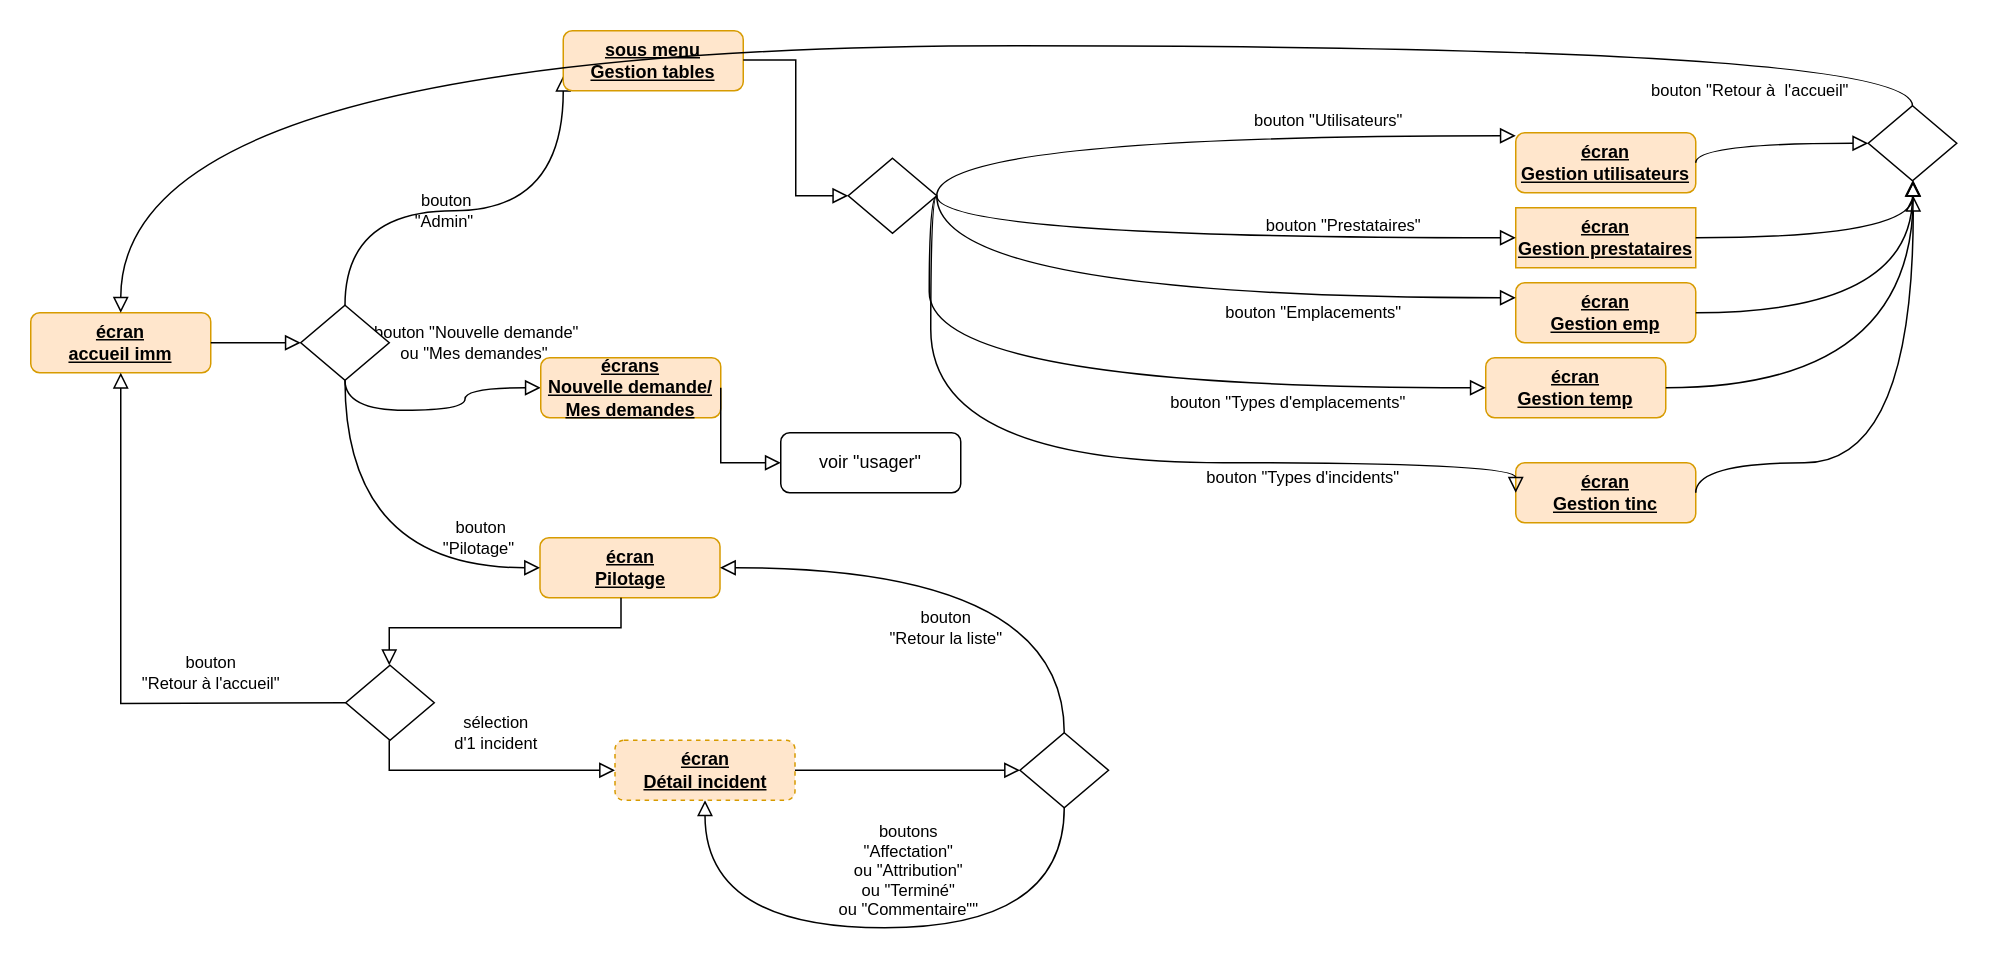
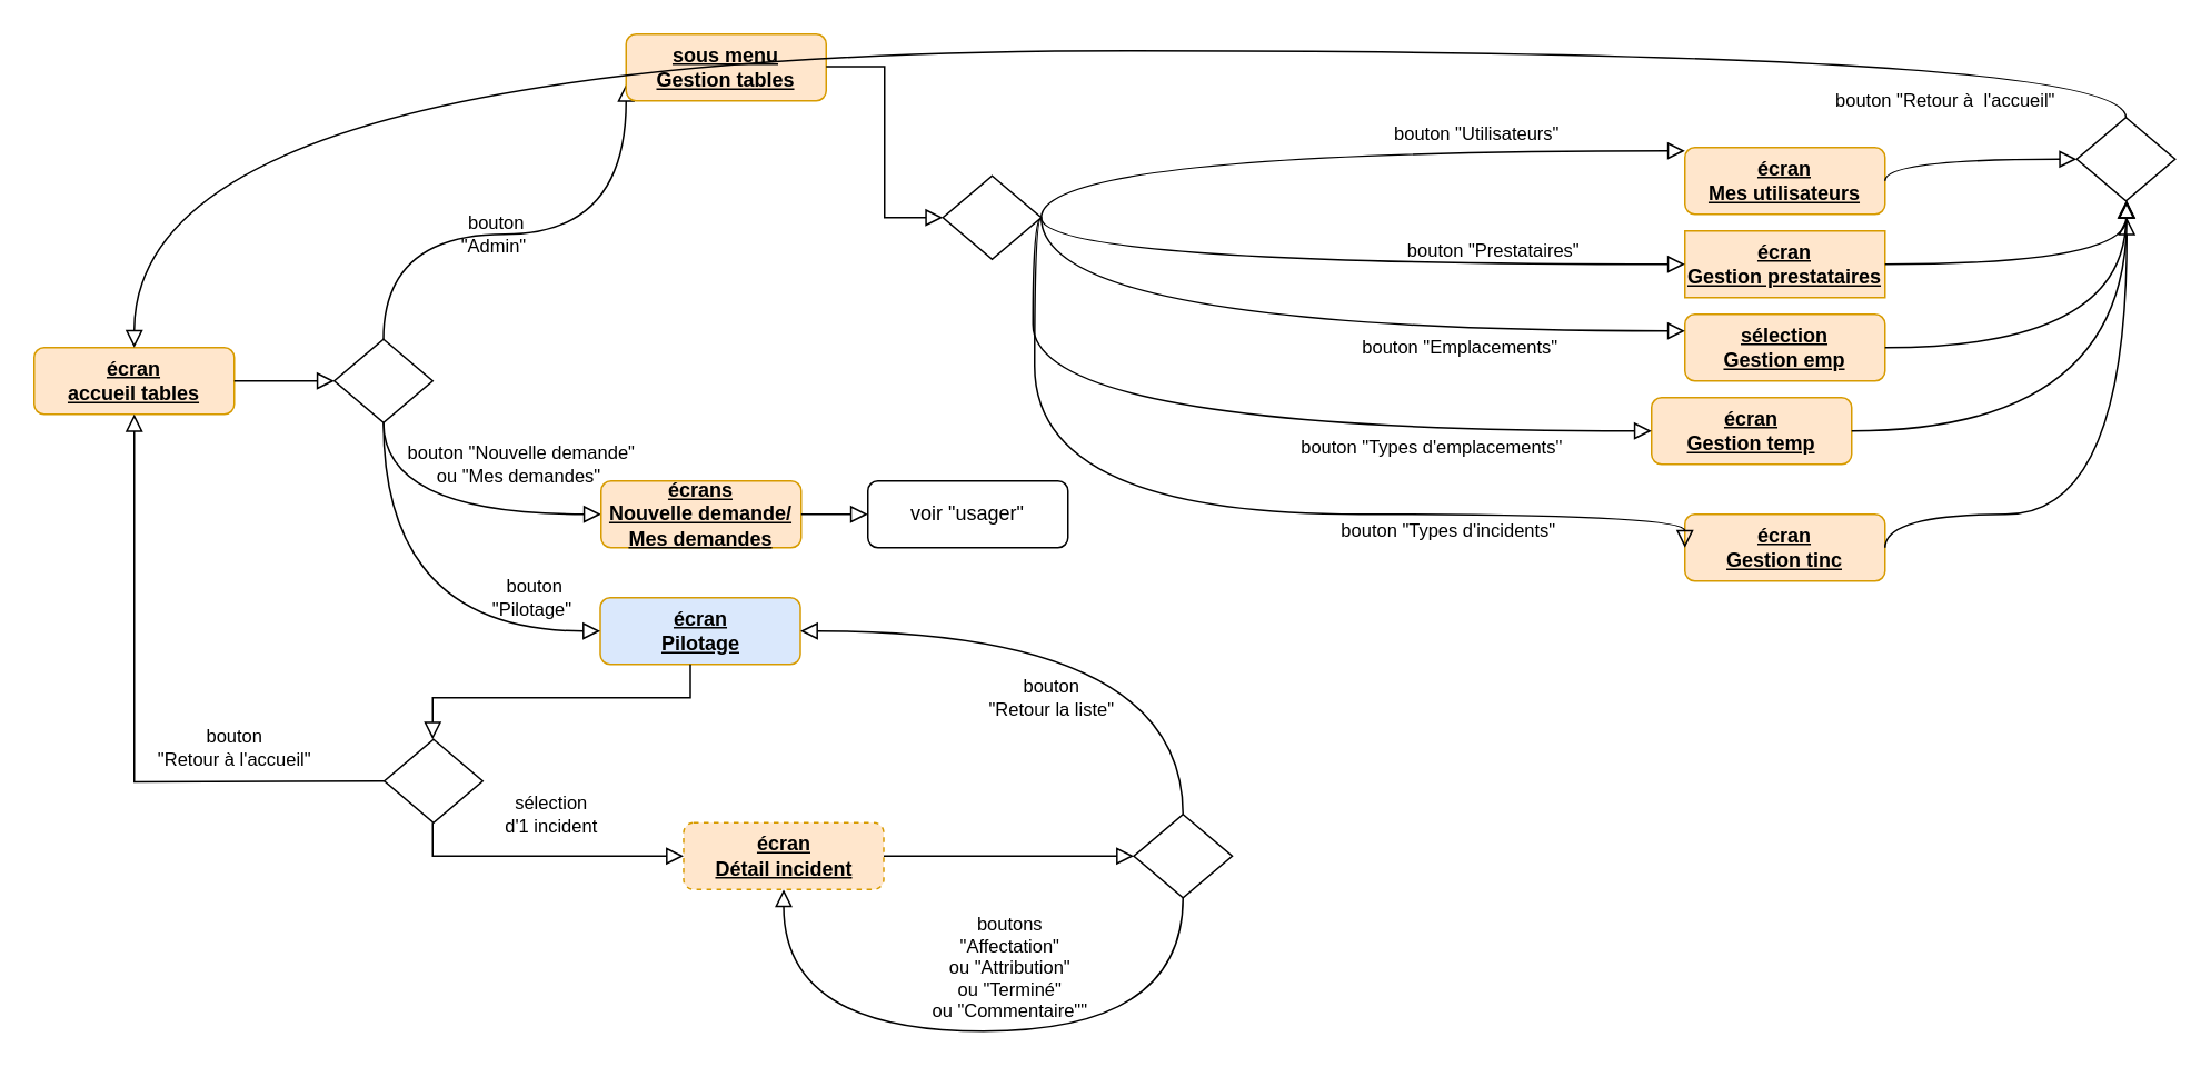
- <mxCell id="2" value="&lt;b&gt;&lt;u&gt;écran&lt;br&gt;Gestion utilisateurs&lt;br&gt;&lt;/u&gt;&lt;/b&gt;" style="rounded=1;whiteSpace=wrap;html=1;fontSize=12;glass=0;strokeWidth=1;shadow=0;fillColor=#ffe6cc;strokeColor=#d79b00;" parent="1" vertex="1"><mxGeometry x="1010" y="88" width="120" height="40" as="geometry" /></mxCell>
+ <mxCell id="2" value="&lt;b&gt;&lt;u&gt;écran&lt;br&gt;Mes utilisateurs&lt;br&gt;&lt;/u&gt;&lt;/b&gt;" style="rounded=1;whiteSpace=wrap;html=1;fontSize=12;glass=0;strokeWidth=1;shadow=0;fillColor=#ffe6cc;strokeColor=#d79b00;" parent="1" vertex="1"><mxGeometry x="1010" y="88" width="120" height="40" as="geometry" /></mxCell>
- <mxCell id="6" value="&lt;b&gt;&lt;u&gt;écran&lt;br&gt;Gestion emp&lt;br&gt;&lt;/u&gt;&lt;/b&gt;" style="rounded=1;whiteSpace=wrap;html=1;fontSize=12;glass=0;strokeWidth=1;shadow=0;fillColor=#ffe6cc;strokeColor=#d79b00;" parent="1" vertex="1"><mxGeometry x="1010" y="188" width="120" height="40" as="geometry" /></mxCell>
+ <mxCell id="6" value="&lt;b&gt;&lt;u&gt;sélection&lt;br&gt;Gestion emp&lt;br&gt;&lt;/u&gt;&lt;/b&gt;" style="rounded=1;whiteSpace=wrap;html=1;fontSize=12;glass=0;strokeWidth=1;shadow=0;fillColor=#ffe6cc;strokeColor=#d79b00;" parent="1" vertex="1"><mxGeometry x="1010" y="188" width="120" height="40" as="geometry" /></mxCell>
- <mxCell id="12" value="&lt;b&gt;&lt;u&gt;écran&lt;br&gt;accueil imm&lt;/u&gt;&lt;/b&gt;" style="rounded=1;whiteSpace=wrap;html=1;fontSize=12;glass=0;strokeWidth=1;shadow=0;fillColor=#ffe6cc;strokeColor=#d79b00;" parent="1" vertex="1"><mxGeometry x="20" y="208" width="120" height="40" as="geometry" /></mxCell>
+ <mxCell id="12" value="&lt;b&gt;&lt;u&gt;écran&lt;br&gt;accueil tables&lt;/u&gt;&lt;/b&gt;" style="rounded=1;whiteSpace=wrap;html=1;fontSize=12;glass=0;strokeWidth=1;shadow=0;fillColor=#ffe6cc;strokeColor=#d79b00;" parent="1" vertex="1"><mxGeometry x="20" y="208" width="120" height="40" as="geometry" /></mxCell>
- <mxCell id="14" value="&lt;b&gt;&lt;u&gt;écrans&lt;br&gt;Nouvelle demande/&lt;br&gt;Mes demandes&lt;br&gt;&lt;/u&gt;&lt;/b&gt;" style="rounded=1;whiteSpace=wrap;html=1;fontSize=12;glass=0;strokeWidth=1;shadow=0;fillColor=#ffe6cc;strokeColor=#d79b00;" parent="1" vertex="1"><mxGeometry x="360" y="238" width="120" height="40" as="geometry" /></mxCell>
+ <mxCell id="14" value="&lt;b&gt;&lt;u&gt;écrans&lt;br&gt;Nouvelle demande/&lt;br&gt;Mes demandes&lt;br&gt;&lt;/u&gt;&lt;/b&gt;" style="rounded=1;whiteSpace=wrap;html=1;fontSize=12;glass=0;strokeWidth=1;shadow=0;fillColor=#ffe6cc;strokeColor=#d79b00;" parent="1" vertex="1"><mxGeometry x="360" y="288" width="120" height="40" as="geometry" /></mxCell>
- <mxCell id="19" value="&lt;b&gt;&lt;u&gt;écran&lt;br&gt;Pilotage&lt;br&gt;&lt;/u&gt;&lt;/b&gt;" style="rounded=1;whiteSpace=wrap;html=1;fontSize=12;glass=0;strokeWidth=1;shadow=0;fillColor=#ffe6cc;strokeColor=#d79b00;" parent="1" vertex="1"><mxGeometry x="359.5" y="358" width="120" height="40" as="geometry" /></mxCell>
+ <mxCell id="19" value="&lt;b&gt;&lt;u&gt;écran&lt;br&gt;Pilotage&lt;br&gt;&lt;/u&gt;&lt;/b&gt;" style="rounded=1;whiteSpace=wrap;html=1;fontSize=12;glass=0;strokeWidth=1;shadow=0;fillColor=#dae8fc;strokeColor=#d79b00;" parent="1" vertex="1"><mxGeometry x="359.5" y="358" width="120" height="40" as="geometry" /></mxCell>
